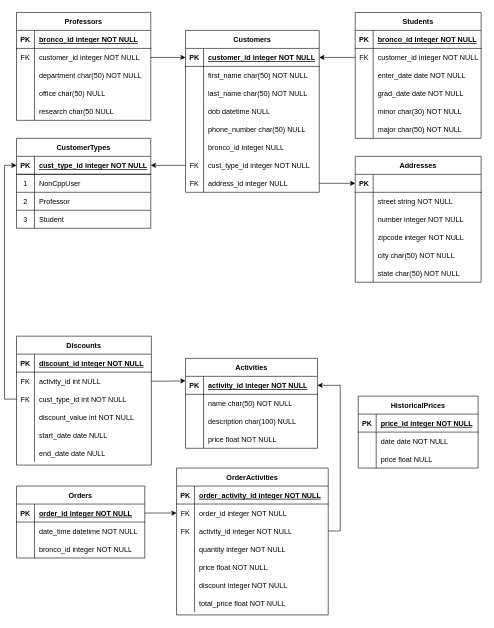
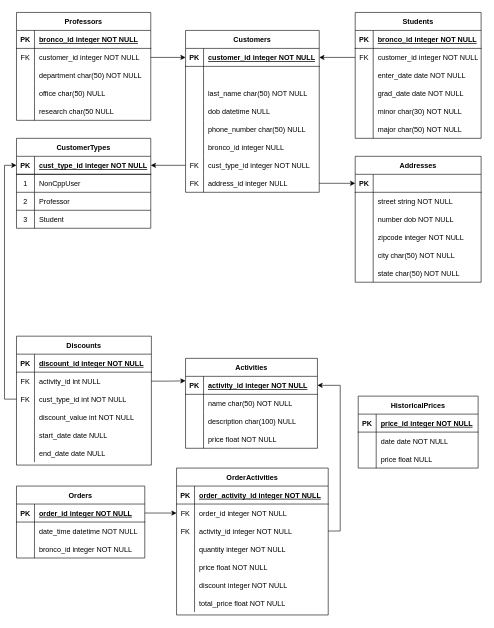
- <mxCell id="74" value="first_name char(50) NOT NULL" style="shape=partialRectangle;overflow=hidden;connectable=0;fillColor=none;top=0;left=0;bottom=0;right=0;align=left;spacingLeft=6;" parent="72" vertex="1"><mxGeometry x="30" width="193" height="30" as="geometry"><mxRectangle width="193" height="30" as="alternateBounds" /></mxGeometry></mxCell>
- <mxCell id="23" value="number integer NOT NULL" style="shape=partialRectangle;overflow=hidden;connectable=0;fillColor=none;top=0;left=0;bottom=0;right=0;align=left;spacingLeft=6;" parent="21" vertex="1"><mxGeometry x="30" width="180" height="30" as="geometry"><mxRectangle width="180" height="30" as="alternateBounds" /></mxGeometry></mxCell>
+ <mxCell id="23" value="number dob NOT NULL" style="shape=partialRectangle;overflow=hidden;connectable=0;fillColor=none;top=0;left=0;bottom=0;right=0;align=left;spacingLeft=6;" parent="21" vertex="1"><mxGeometry x="30" width="180" height="30" as="geometry"><mxRectangle width="180" height="30" as="alternateBounds" /></mxGeometry></mxCell>
